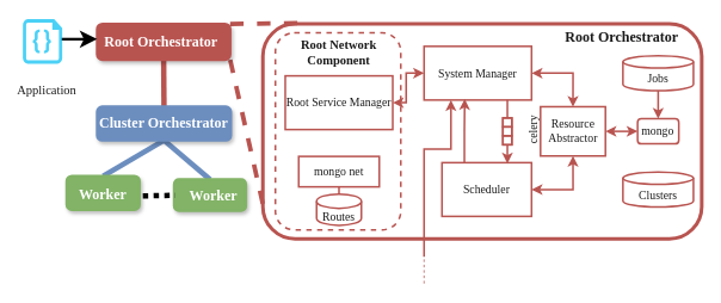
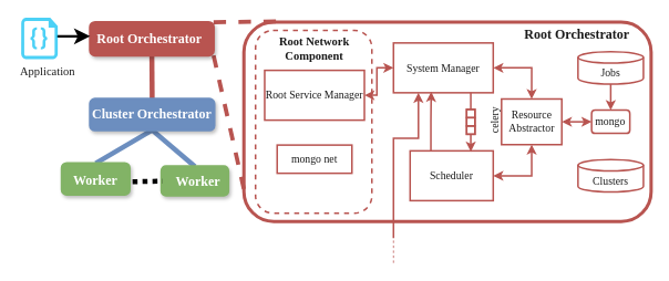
- <mxCell id="46" value="&lt;font style=&quot;font-size: 14px;&quot;&gt;Application&lt;/font&gt;" style="text;html=1;strokeColor=none;fillColor=none;align=center;verticalAlign=middle;whiteSpace=wrap;rounded=0;glass=0;sketch=0;fontFamily=CMU Sans Serif;fontColor=#1A1A1A;opacity=70;labelBackgroundColor=none;" parent="1" vertex="1"><mxGeometry x="15" y="85.5" width="74" height="30" as="geometry" /></mxCell>
+ <mxCell id="46" value="&lt;font style=&quot;font-size: 14px;&quot;&gt;Application&lt;/font&gt;" style="text;html=1;strokeColor=none;fillColor=none;align=center;verticalAlign=middle;whiteSpace=wrap;rounded=0;glass=0;sketch=0;fontFamily=CMU Sans Serif;fontColor=#1A1A1A;opacity=70;labelBackgroundColor=none;" parent="1" vertex="1"><mxGeometry x="20" y="70.5" width="74" height="30" as="geometry" /></mxCell>
- <mxCell id="19" style="edgeStyle=orthogonalEdgeStyle;rounded=0;orthogonalLoop=1;jettySize=auto;html=1;exitX=0.5;exitY=1;exitDx=0;exitDy=0;entryX=0.5;entryY=0;entryDx=0;entryDy=0;entryPerimeter=0;startArrow=none;startFill=0;endArrow=none;endFill=0;strokeColor=#B85450;fontColor=#1A1A1A;strokeWidth=2;fontFamily=CMU Sans Serif;fontSize=13;" parent="1" source="20" target="11" edge="1"><mxGeometry relative="1" as="geometry" /></mxCell>
- <mxCell id="11" value="Routes" style="shape=cylinder3;whiteSpace=wrap;html=1;boundedLbl=1;backgroundOutline=1;size=8.0;strokeColor=#B85450;fontColor=#1A1A1A;fillColor=none;strokeWidth=2;fontFamily=CMU Sans Serif;fontSize=13;" parent="1" vertex="1"><mxGeometry x="353" y="216" width="50" height="35" as="geometry" /></mxCell>
